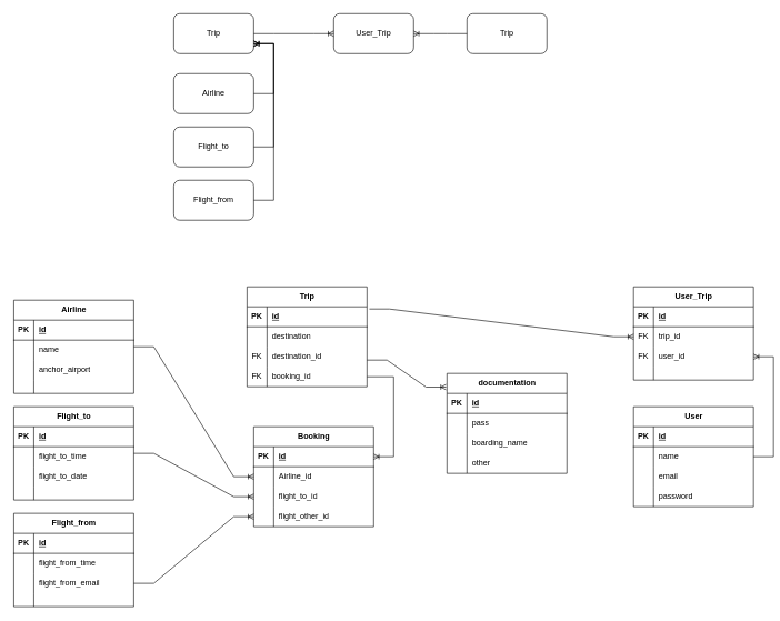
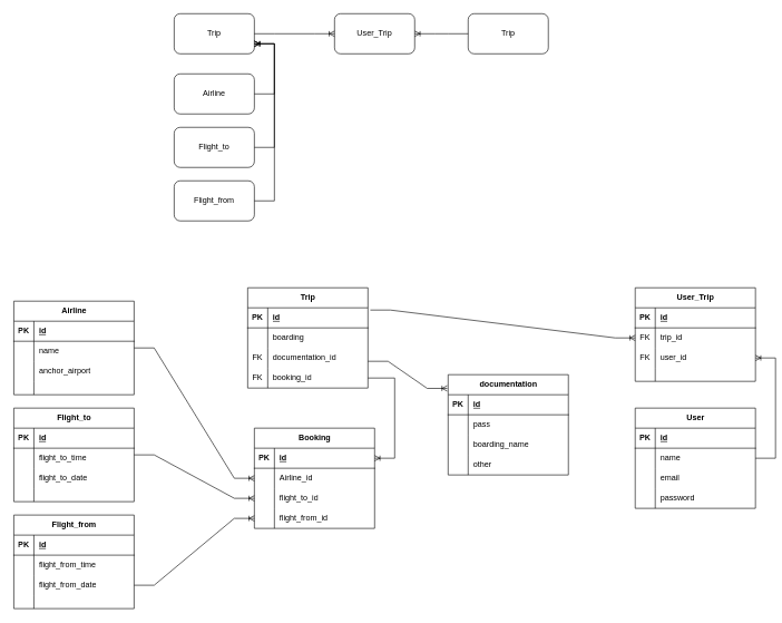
- <mxCell id="102" value="destination" style="shape=partialRectangle;connectable=0;fillColor=none;top=0;left=0;bottom=0;right=0;align=left;spacingLeft=6;overflow=hidden;whiteSpace=wrap;html=1;" vertex="1" parent="100"><mxGeometry x="30" width="150" height="30" as="geometry"><mxRectangle width="150" height="30" as="alternateBounds" /></mxGeometry></mxCell>
+ <mxCell id="102" value="boarding" style="shape=partialRectangle;connectable=0;fillColor=none;top=0;left=0;bottom=0;right=0;align=left;spacingLeft=6;overflow=hidden;whiteSpace=wrap;html=1;" vertex="1" parent="100"><mxGeometry x="30" width="150" height="30" as="geometry"><mxRectangle width="150" height="30" as="alternateBounds" /></mxGeometry></mxCell>
- <mxCell id="105" value="destination_id" style="shape=partialRectangle;connectable=0;fillColor=none;top=0;left=0;bottom=0;right=0;align=left;spacingLeft=6;overflow=hidden;whiteSpace=wrap;html=1;" vertex="1" parent="103"><mxGeometry x="30" width="150" height="30" as="geometry"><mxRectangle width="150" height="30" as="alternateBounds" /></mxGeometry></mxCell>
+ <mxCell id="105" value="documentation_id" style="shape=partialRectangle;connectable=0;fillColor=none;top=0;left=0;bottom=0;right=0;align=left;spacingLeft=6;overflow=hidden;whiteSpace=wrap;html=1;" vertex="1" parent="103"><mxGeometry x="30" width="150" height="30" as="geometry"><mxRectangle width="150" height="30" as="alternateBounds" /></mxGeometry></mxCell>
- <mxCell id="95" value="flight_other_id" style="shape=partialRectangle;connectable=0;fillColor=none;top=0;left=0;bottom=0;right=0;align=left;spacingLeft=6;overflow=hidden;whiteSpace=wrap;html=1;" vertex="1" parent="93"><mxGeometry x="30" width="150" height="30" as="geometry"><mxRectangle width="150" height="30" as="alternateBounds" /></mxGeometry></mxCell>
+ <mxCell id="95" value="flight_from_id" style="shape=partialRectangle;connectable=0;fillColor=none;top=0;left=0;bottom=0;right=0;align=left;spacingLeft=6;overflow=hidden;whiteSpace=wrap;html=1;" vertex="1" parent="93"><mxGeometry x="30" width="150" height="30" as="geometry"><mxRectangle width="150" height="30" as="alternateBounds" /></mxGeometry></mxCell>
- <mxCell id="67" value="flight_from_email" style="shape=partialRectangle;connectable=0;fillColor=none;top=0;left=0;bottom=0;right=0;align=left;spacingLeft=6;overflow=hidden;whiteSpace=wrap;html=1;" vertex="1" parent="65"><mxGeometry x="30" width="150" height="30" as="geometry"><mxRectangle width="150" height="30" as="alternateBounds" /></mxGeometry></mxCell>
+ <mxCell id="67" value="flight_from_date" style="shape=partialRectangle;connectable=0;fillColor=none;top=0;left=0;bottom=0;right=0;align=left;spacingLeft=6;overflow=hidden;whiteSpace=wrap;html=1;" vertex="1" parent="65"><mxGeometry x="30" width="150" height="30" as="geometry"><mxRectangle width="150" height="30" as="alternateBounds" /></mxGeometry></mxCell>
